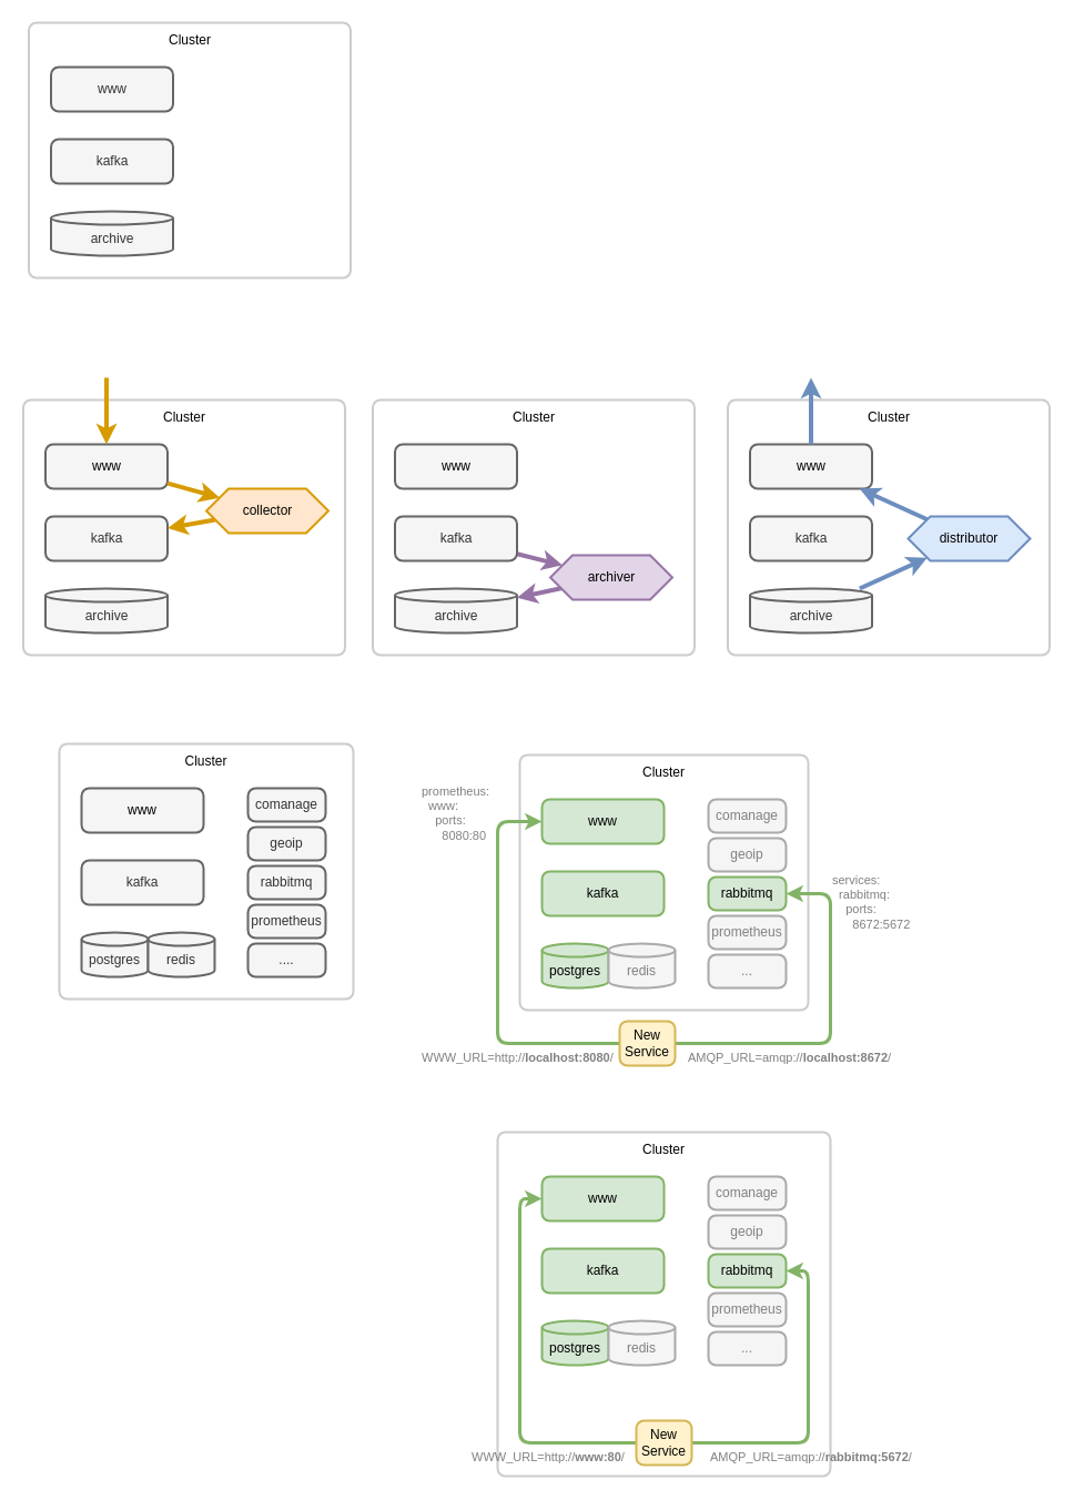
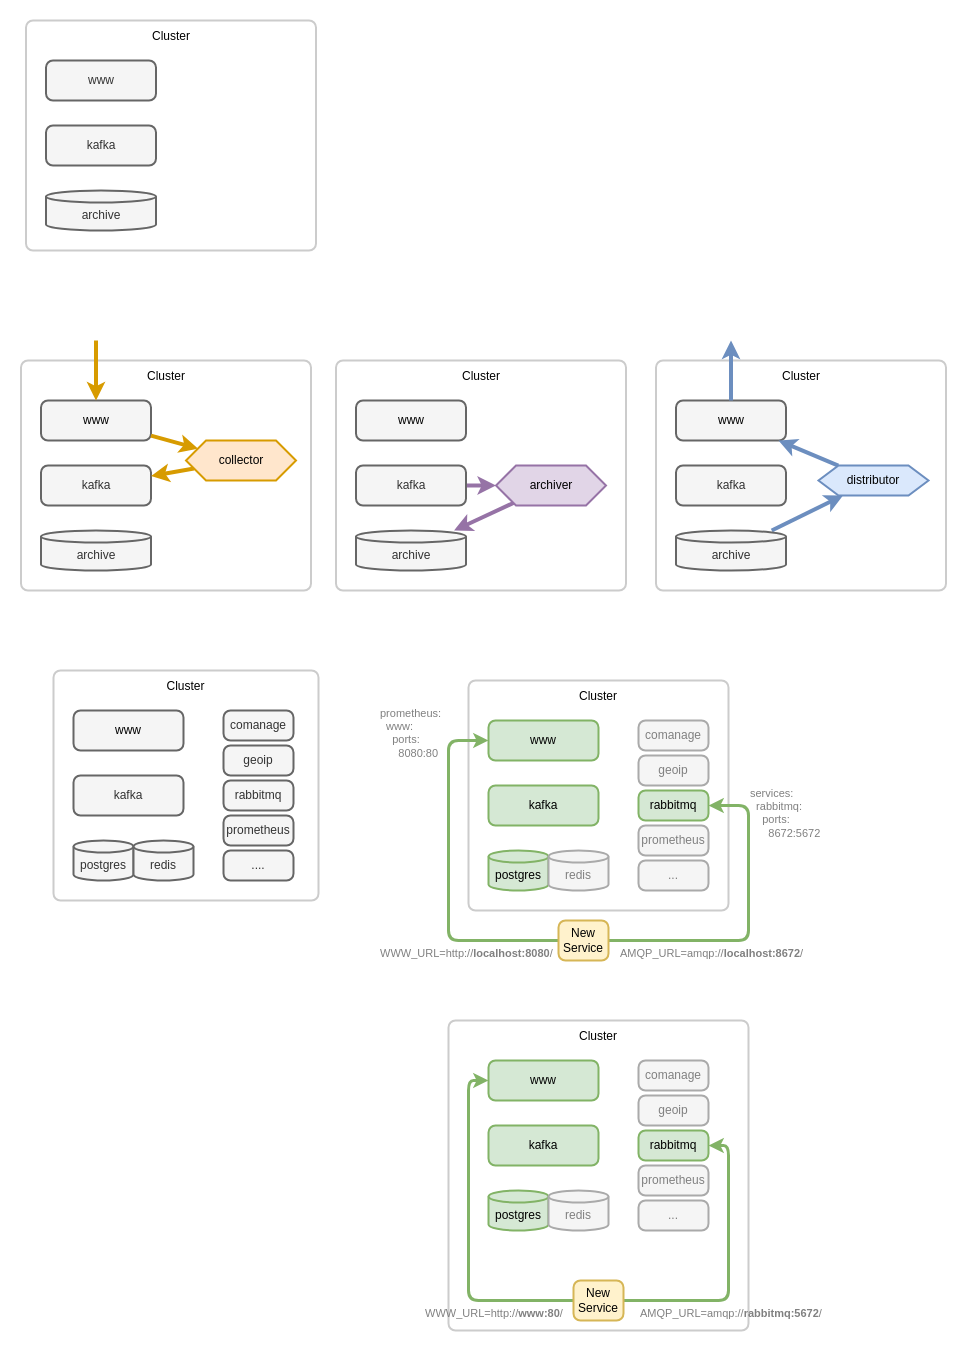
- <mxCell id="27" value="distributor" style="shape=hexagon;perimeter=hexagonPerimeter2;whiteSpace=wrap;html=1;fixedSize=1;shadow=0;fontFamily=Helvetica;fontSize=12;align=center;strokeColor=#6c8ebf;strokeWidth=2;fillColor=#dae8fc;" parent="21" vertex="1"><mxGeometry x="162.5" y="105" width="110" height="40" as="geometry" /></mxCell>
+ <mxCell id="27" value="distributor" style="shape=hexagon;perimeter=hexagonPerimeter2;whiteSpace=wrap;html=1;fixedSize=1;shadow=0;fontFamily=Helvetica;fontSize=12;align=center;strokeColor=#6c8ebf;strokeWidth=2;fillColor=#dae8fc;" parent="21" vertex="1"><mxGeometry x="162.5" y="105" width="110" height="30" as="geometry" /></mxCell>
- <mxCell id="20" value="archiver" style="shape=hexagon;perimeter=hexagonPerimeter2;whiteSpace=wrap;html=1;fixedSize=1;shadow=0;fontFamily=Helvetica;fontSize=12;align=center;strokeColor=#9673a6;strokeWidth=2;fillColor=#e1d5e7;" parent="14" vertex="1"><mxGeometry x="160" y="140" width="110" height="40" as="geometry" /></mxCell>
+ <mxCell id="20" value="archiver" style="shape=hexagon;perimeter=hexagonPerimeter2;whiteSpace=wrap;html=1;fixedSize=1;shadow=0;fontFamily=Helvetica;fontSize=12;align=center;strokeColor=#9673a6;strokeWidth=2;fillColor=#e1d5e7;" parent="14" vertex="1"><mxGeometry x="160" y="105" width="110" height="40" as="geometry" /></mxCell>
